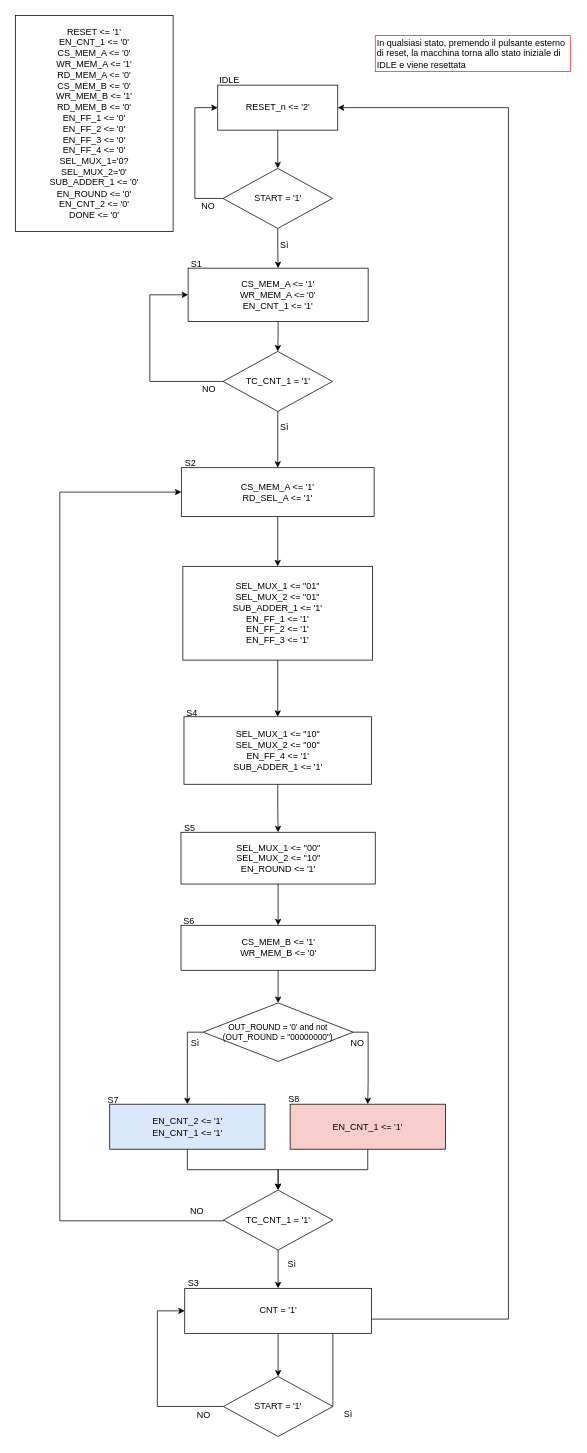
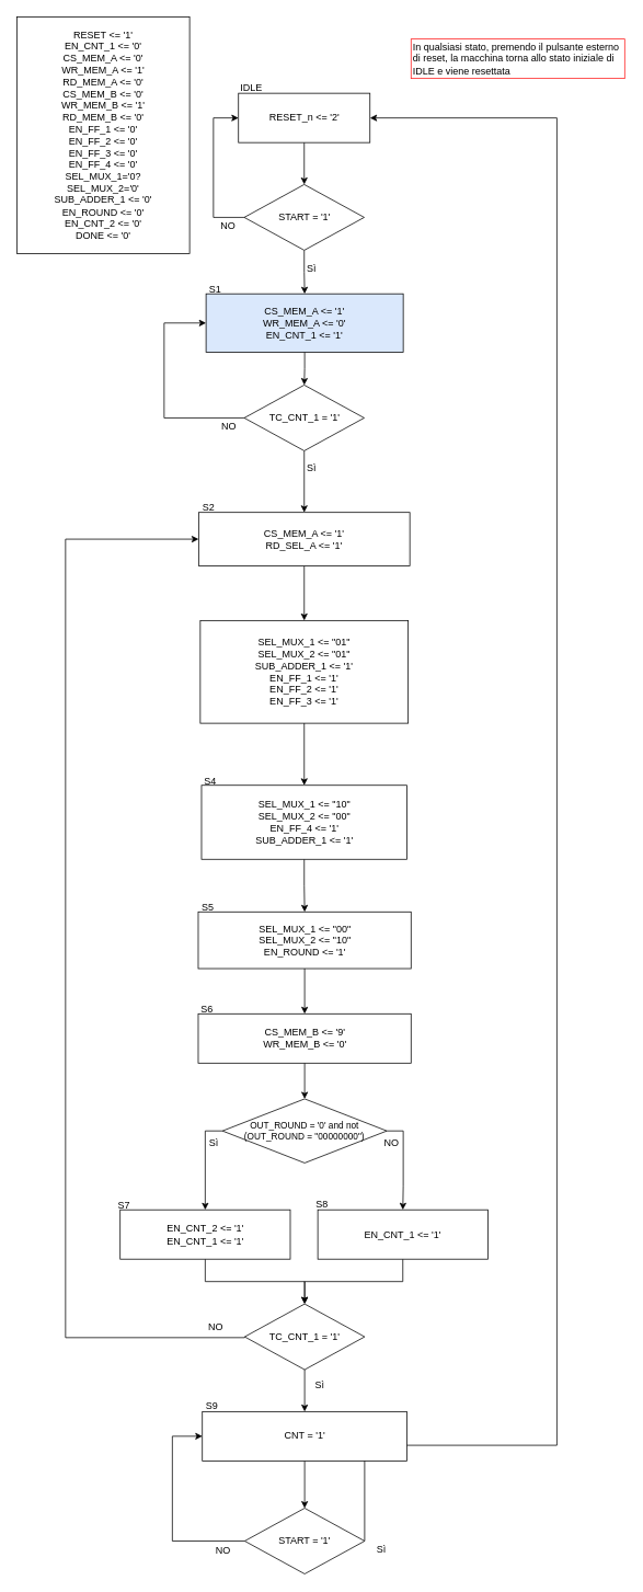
- <mxCell id="6" value="CS_MEM_A &amp;lt;= '1'&lt;div&gt;WR_MEM_A &amp;lt;= '0'&lt;/div&gt;&lt;div&gt;EN_CNT_1 &amp;lt;= '1'&lt;/div&gt;" style="rounded=0;whiteSpace=wrap;html=1;" parent="1" vertex="1"><mxGeometry x="250" y="357" width="240" height="71" as="geometry" /></mxCell>
+ <mxCell id="6" value="CS_MEM_A &amp;lt;= '1'&lt;div&gt;WR_MEM_A &amp;lt;= '0'&lt;/div&gt;&lt;div&gt;EN_CNT_1 &amp;lt;= '1'&lt;/div&gt;" style="rounded=0;whiteSpace=wrap;html=1;fillColor=#dae8fc;" parent="1" vertex="1"><mxGeometry x="250" y="357" width="240" height="71" as="geometry" /></mxCell>
- <mxCell id="43" value="&lt;div&gt;CS_MEM_B &amp;lt;= '1'&lt;div&gt;WR_MEM_B &amp;lt;= '0'&lt;/div&gt;&lt;/div&gt;" style="rounded=0;whiteSpace=wrap;html=1;" parent="1" vertex="1"><mxGeometry x="240.5" y="1233" width="259" height="60" as="geometry" /></mxCell>
+ <mxCell id="43" value="&lt;div&gt;CS_MEM_B &amp;lt;= '9'&lt;div&gt;WR_MEM_B &amp;lt;= '0'&lt;/div&gt;&lt;/div&gt;" style="rounded=0;whiteSpace=wrap;html=1;" parent="1" vertex="1"><mxGeometry x="240.5" y="1233" width="259" height="60" as="geometry" /></mxCell>
- <mxCell id="37" value="&lt;div&gt;EN_CNT_2 &amp;lt;= '1'&lt;/div&gt;EN_CNT_1 &amp;lt;= '1'" style="rounded=0;whiteSpace=wrap;html=1;fillColor=#dae8fc;" parent="1" vertex="1"><mxGeometry x="145.5" y="1471.5" width="207" height="60" as="geometry" /></mxCell>
+ <mxCell id="37" value="&lt;div&gt;EN_CNT_2 &amp;lt;= '1'&lt;/div&gt;EN_CNT_1 &amp;lt;= '1'" style="rounded=0;whiteSpace=wrap;html=1;" parent="1" vertex="1"><mxGeometry x="145.5" y="1471.5" width="207" height="60" as="geometry" /></mxCell>
- <mxCell id="48" value="EN_CNT_1 &amp;lt;= '1'" style="rounded=0;whiteSpace=wrap;html=1;fillColor=#f8cecc;" parent="1" vertex="1"><mxGeometry x="386" y="1471.5" width="207" height="60" as="geometry" /></mxCell>
+ <mxCell id="48" value="EN_CNT_1 &amp;lt;= '1'" style="rounded=0;whiteSpace=wrap;html=1;" parent="1" vertex="1"><mxGeometry x="386" y="1471.5" width="207" height="60" as="geometry" /></mxCell>
- <mxCell id="41" value="S3" style="text;html=1;resizable=0;points=[];autosize=1;align=left;verticalAlign=top;spacingTop=-4;" parent="1" vertex="1"><mxGeometry x="247.5" y="1701" width="30" height="20" as="geometry" /></mxCell>
+ <mxCell id="41" value="S9" style="text;html=1;resizable=0;points=[];autosize=1;align=left;verticalAlign=top;spacingTop=-4;" parent="1" vertex="1"><mxGeometry x="247.5" y="1701" width="30" height="20" as="geometry" /></mxCell>
